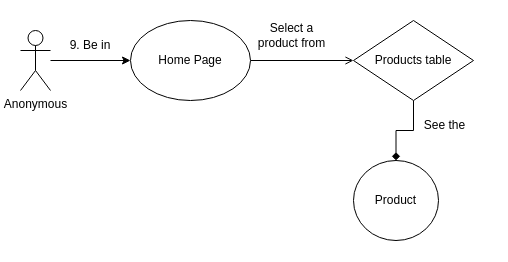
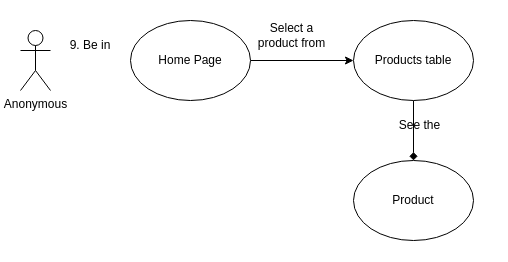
- <mxCell id="2" style="edgeStyle=orthogonalEdgeStyle;rounded=0;orthogonalLoop=1;jettySize=auto;html=1;entryX=0;entryY=0.5;entryDx=0;entryDy=0;" edge="1" parent="1" source="3" target="5"><mxGeometry relative="1" as="geometry" /></mxCell>
- <mxCell id="4" style="edgeStyle=orthogonalEdgeStyle;rounded=0;orthogonalLoop=1;jettySize=auto;html=1;entryX=0;entryY=0.5;entryDx=0;entryDy=0;endArrow=open;" edge="1" parent="1" source="5" target="9"><mxGeometry relative="1" as="geometry"><mxPoint x="352" y="60" as="targetPoint" /></mxGeometry></mxCell>
+ <mxCell id="4" style="edgeStyle=orthogonalEdgeStyle;rounded=0;orthogonalLoop=1;jettySize=auto;html=1;entryX=0;entryY=0.5;entryDx=0;entryDy=0;" edge="1" parent="1" source="5" target="9"><mxGeometry relative="1" as="geometry"><mxPoint x="352" y="60" as="targetPoint" /></mxGeometry></mxCell>
- <mxCell id="9" value="&lt;font face=&quot;helvetica&quot;&gt;Products table&lt;/font&gt;" style="rhombus;whiteSpace=wrap;html=1;" vertex="1" parent="1"><mxGeometry x="353" y="20" width="120" height="80" as="geometry" /></mxCell>
+ <mxCell id="9" value="&lt;font face=&quot;helvetica&quot;&gt;Products table&lt;/font&gt;" style="ellipse;whiteSpace=wrap;html=1;" vertex="1" parent="1"><mxGeometry x="353" y="20" width="120" height="80" as="geometry" /></mxCell>
- <mxCell id="11" value="See the" style="text;html=1;strokeColor=none;fillColor=none;align=center;verticalAlign=middle;whiteSpace=wrap;rounded=0;" vertex="1" parent="1"><mxGeometry x="403" y="110" width="83" height="30" as="geometry" /></mxCell>
+ <mxCell id="11" value="See the" style="text;html=1;strokeColor=none;fillColor=none;align=center;verticalAlign=middle;whiteSpace=wrap;rounded=0;" vertex="1" parent="1"><mxGeometry x="378" y="110" width="83" height="30" as="geometry" /></mxCell>
- <mxCell id="10" value="Product" style="ellipse;whiteSpace=wrap;html=1;" vertex="1" parent="1"><mxGeometry x="353" y="160" width="85" height="80" as="geometry" /></mxCell>
+ <mxCell id="10" value="Product" style="ellipse;whiteSpace=wrap;html=1;" vertex="1" parent="1"><mxGeometry x="353" y="160" width="120" height="80" as="geometry" /></mxCell>
